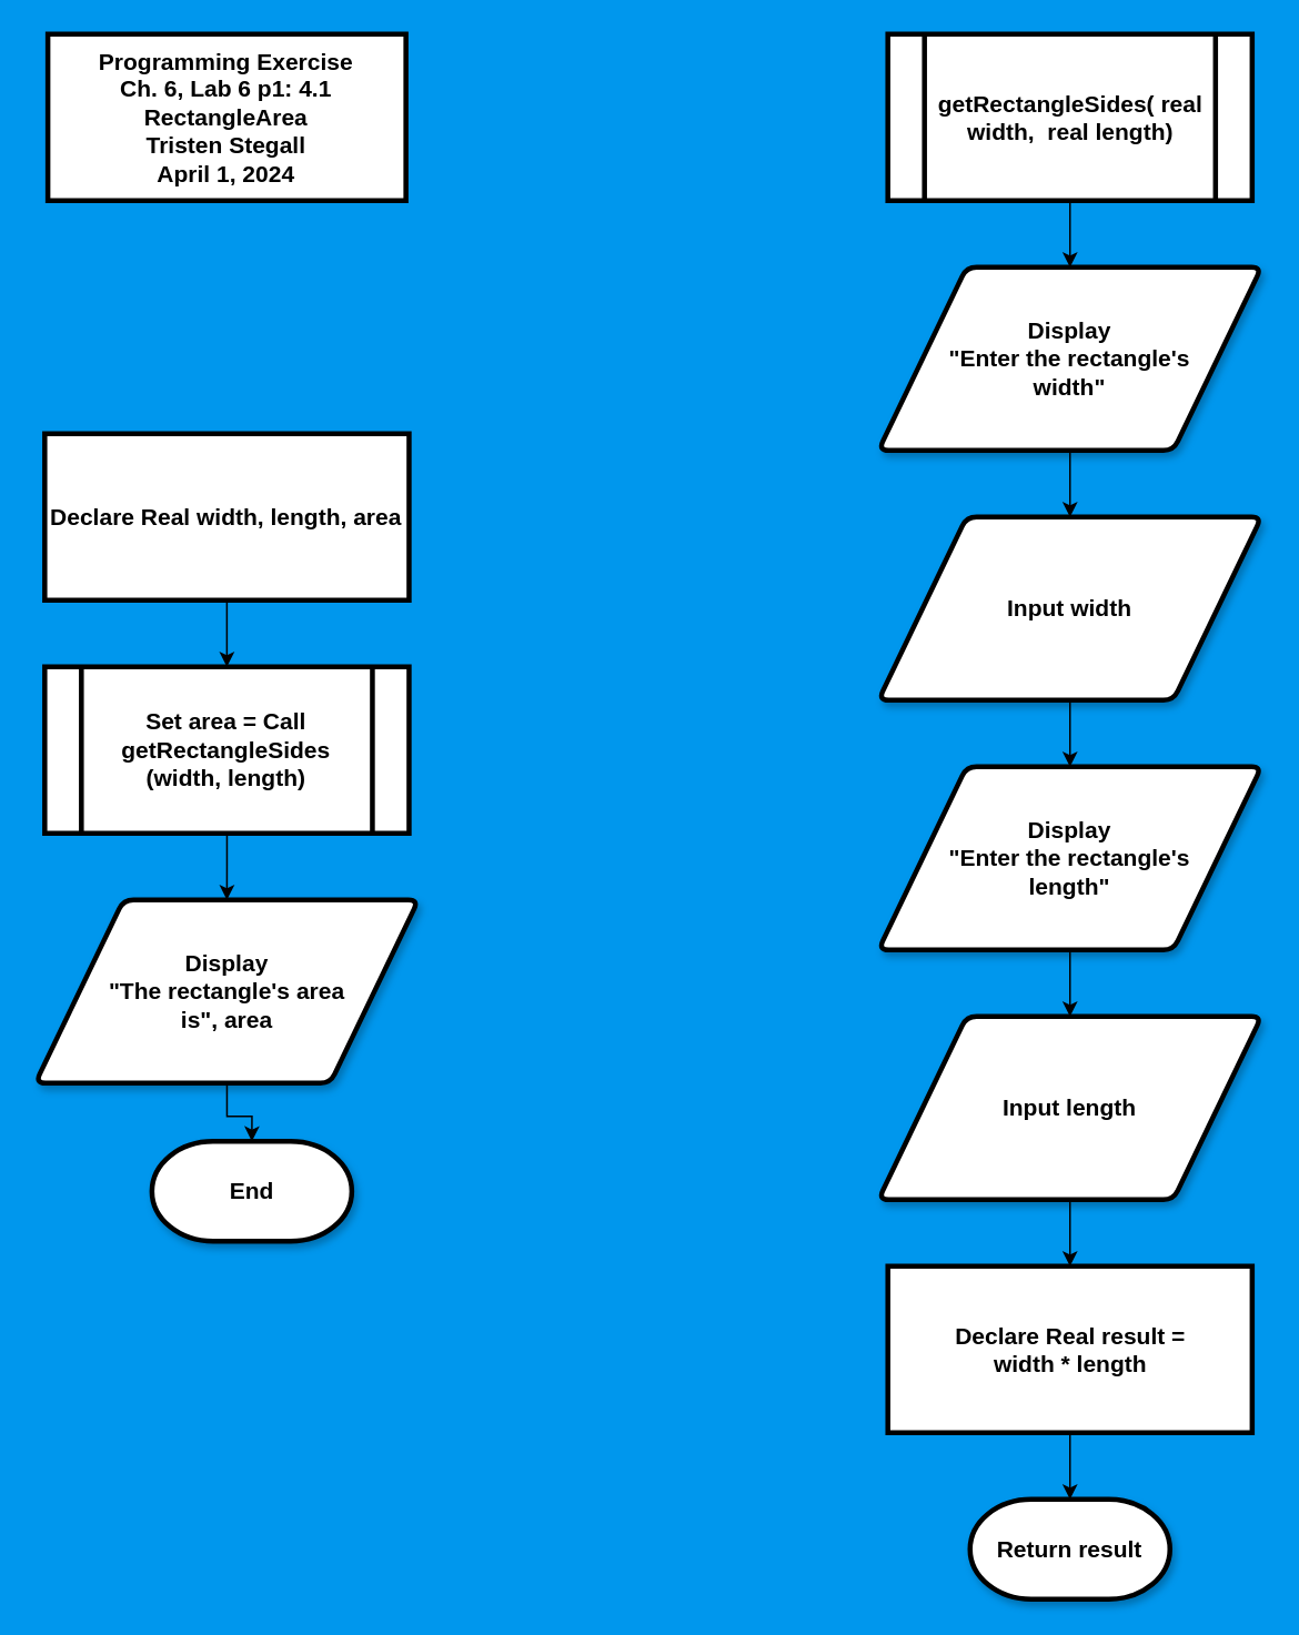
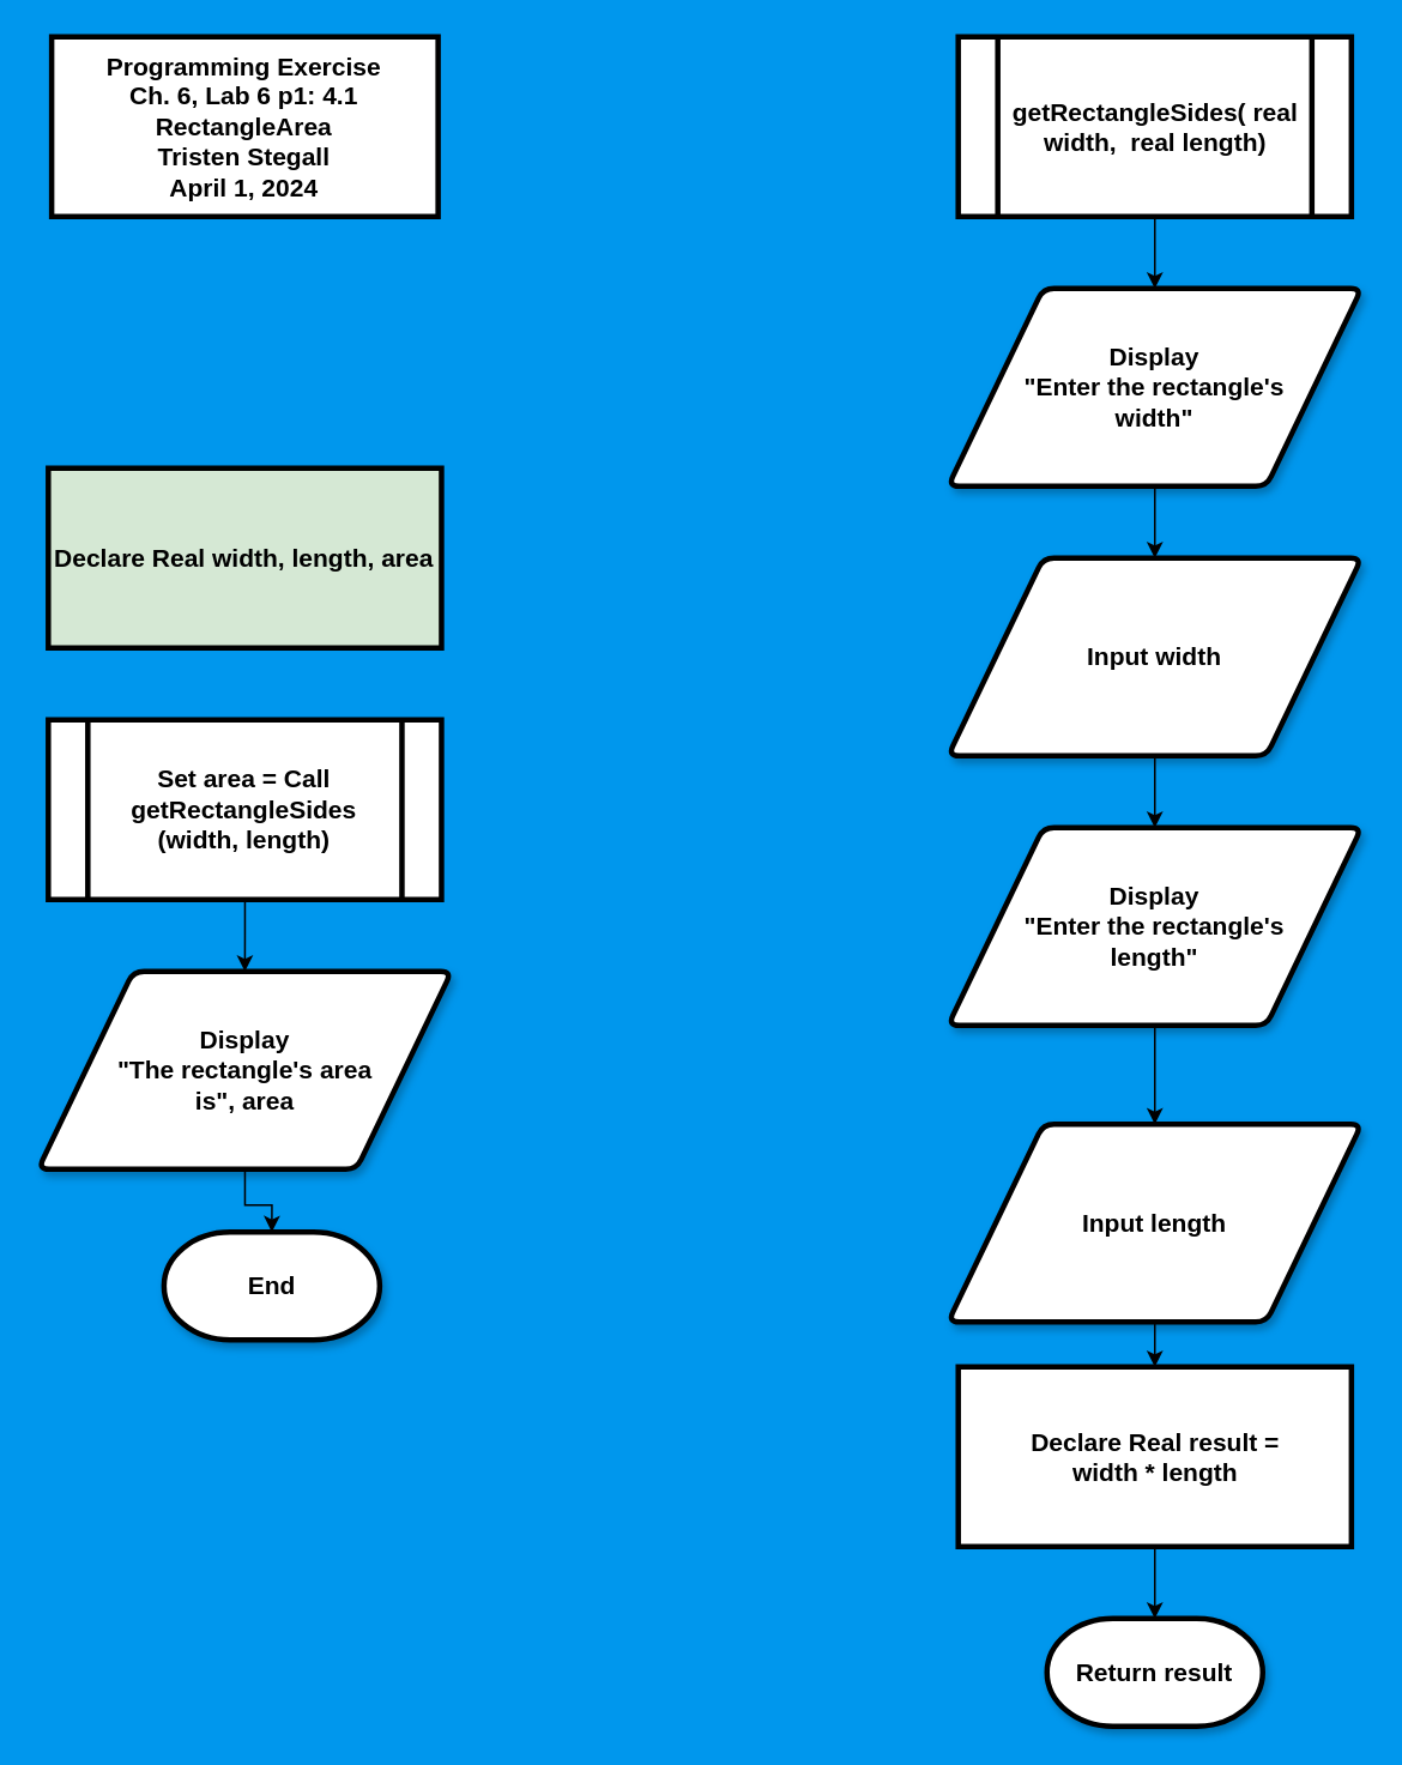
- <mxCell id="4" value="&lt;div&gt;&lt;span style=&quot;font-size: 14px&quot;&gt;&lt;b&gt;Declare Real width, length, area&lt;br&gt;&lt;/b&gt;&lt;/span&gt;&lt;/div&gt;" style="rounded=0;whiteSpace=wrap;html=1;strokeWidth=3;strokeColor=#000000;fontColor=#000000;fillColor=#FFFFFF;" parent="1" vertex="1"><mxGeometry x="26.38" y="260" width="218.75" height="100" as="geometry" /></mxCell>
+ <mxCell id="4" value="&lt;div&gt;&lt;span style=&quot;font-size: 14px&quot;&gt;&lt;b&gt;Declare Real width, length, area&lt;br&gt;&lt;/b&gt;&lt;/span&gt;&lt;/div&gt;" style="rounded=0;whiteSpace=wrap;html=1;strokeWidth=3;strokeColor=#000000;fontColor=#000000;fillColor=#d5e8d4;" parent="1" vertex="1"><mxGeometry x="26.38" y="260" width="218.75" height="100" as="geometry" /></mxCell>
- <mxCell id="3" style="edgeStyle=orthogonalEdgeStyle;rounded=0;orthogonalLoop=1;jettySize=auto;html=1;entryX=0.5;entryY=0;entryDx=0;entryDy=0;" parent="1" source="4" target="6" edge="1"><mxGeometry relative="1" as="geometry" /></mxCell>
- <mxCell id="19" value="Input length" style="shape=parallelogram;html=1;strokeWidth=3;perimeter=parallelogramPerimeter;whiteSpace=wrap;rounded=1;arcSize=12;size=0.23;shadow=1;strokeColor=#000000;fontColor=#000000;fillColor=#FFFFFF;fontSize=14;fontStyle=1" parent="1" vertex="1"><mxGeometry x="527" y="610" width="230" height="110" as="geometry" /></mxCell>
+ <mxCell id="19" value="Input length" style="shape=parallelogram;html=1;strokeWidth=3;perimeter=parallelogramPerimeter;whiteSpace=wrap;rounded=1;arcSize=12;size=0.23;shadow=1;strokeColor=#000000;fontColor=#000000;fillColor=#FFFFFF;fontSize=14;fontStyle=1" parent="1" vertex="1"><mxGeometry x="527" y="625" width="230" height="110" as="geometry" /></mxCell>
